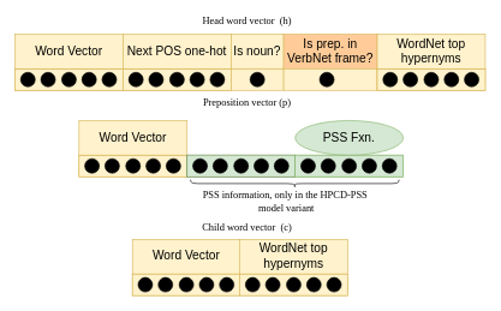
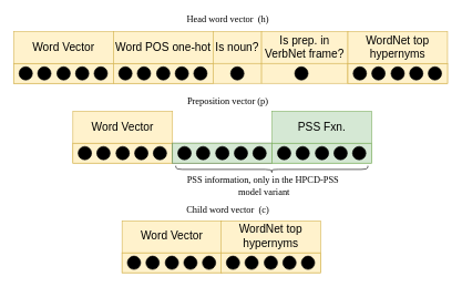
- <mxCell id="17" value="Next POS one-hot" style="rounded=0;whiteSpace=wrap;html=1;fillColor=#fff2cc;fontSize=17;strokeColor=#d6b656;" vertex="1" parent="1"><mxGeometry x="170" y="47" width="150" height="48" as="geometry" /></mxCell>
+ <mxCell id="17" value="Word POS one-hot" style="rounded=0;whiteSpace=wrap;html=1;fillColor=#fff2cc;fontSize=17;strokeColor=#d6b656;" vertex="1" parent="1"><mxGeometry x="170" y="47" width="150" height="48" as="geometry" /></mxCell>
- <mxCell id="21" value="Is prep. in VerbNet frame?" style="rounded=0;whiteSpace=wrap;html=1;fillColor=#ffcc99;fontSize=17;strokeColor=#d6b656;" vertex="1" parent="1"><mxGeometry x="393" y="47" width="130" height="48" as="geometry" /></mxCell>
+ <mxCell id="21" value="Is prep. in VerbNet frame?" style="rounded=0;whiteSpace=wrap;html=1;fillColor=#fff2cc;fontSize=17;strokeColor=#d6b656;" vertex="1" parent="1"><mxGeometry x="393" y="47" width="130" height="48" as="geometry" /></mxCell>
- <mxCell id="48" value="Preposition vector (p)" style="text;html=1;strokeColor=none;fillColor=none;align=center;verticalAlign=middle;whiteSpace=wrap;rounded=0;fontFamily=Georgia;fontSize=14;" vertex="1" parent="1"><mxGeometry x="205" y="132" width="275" height="20" as="geometry" /></mxCell>
+ <mxCell id="48" value="Preposition vector (p)" style="text;html=1;strokeColor=none;fillColor=none;align=center;verticalAlign=middle;whiteSpace=wrap;rounded=0;fontFamily=Georgia;fontSize=14;" vertex="1" parent="1"><mxGeometry x="205" y="142" width="275" height="20" as="geometry" /></mxCell>
- <mxCell id="56" value="PSS Fxn." style="ellipse;whiteSpace=wrap;html=1;fillColor=#d5e8d4;fontSize=17;strokeColor=#82b366;" vertex="1" parent="1"><mxGeometry x="409" y="167" width="150" height="48" as="geometry" /></mxCell>
+ <mxCell id="56" value="PSS Fxn." style="rounded=0;whiteSpace=wrap;html=1;fillColor=#d5e8d4;fontSize=17;strokeColor=#82b366;" vertex="1" parent="1"><mxGeometry x="409" y="167" width="150" height="48" as="geometry" /></mxCell>
